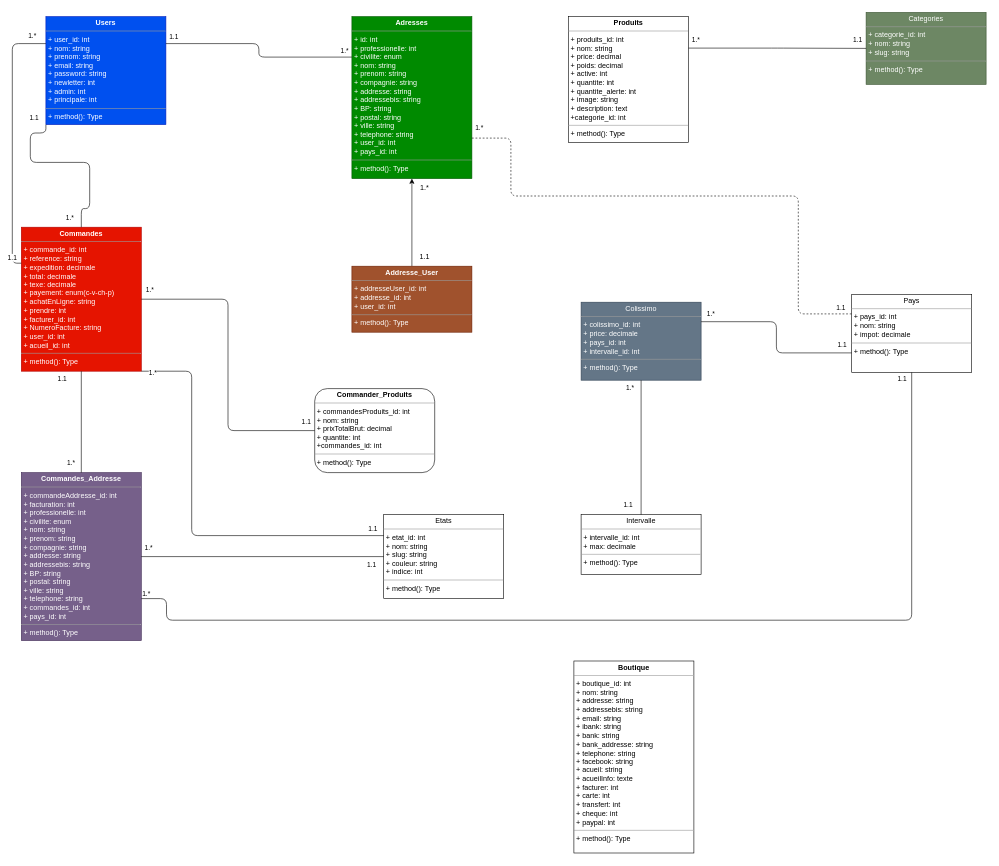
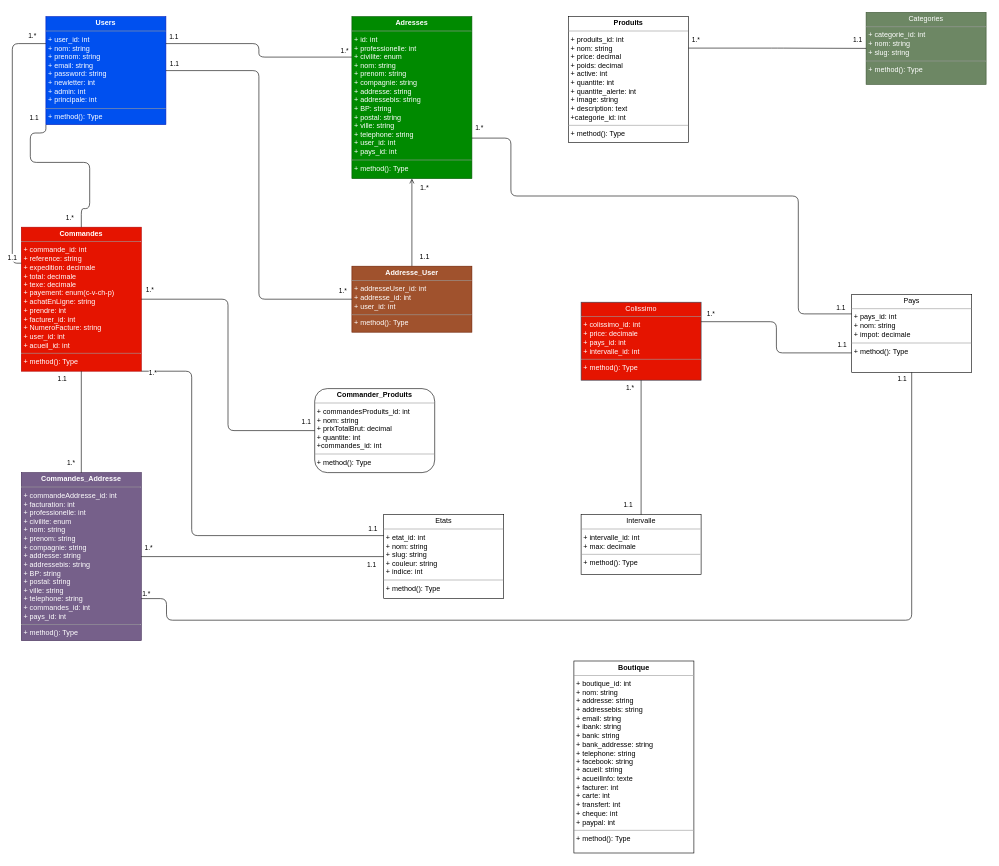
- <mxCell id="12" style="edgeStyle=none;html=1;exitX=0.5;exitY=0;exitDx=0;exitDy=0;entryX=0.5;entryY=1;entryDx=0;entryDy=0;" edge="1" parent="1" source="13" target="4"><mxGeometry relative="1" as="geometry" /></mxCell>
+ <mxCell id="12" style="edgeStyle=none;html=1;exitX=0.5;exitY=0;exitDx=0;exitDy=0;entryX=0.5;entryY=1;entryDx=0;entryDy=0;endArrow=open;" edge="1" parent="1" source="13" target="4"><mxGeometry relative="1" as="geometry" /></mxCell>
+ <mxCell id="22" value="" style="endArrow=none;html=1;edgeStyle=orthogonalEdgeStyle;exitX=1;exitY=0.5;exitDx=0;exitDy=0;entryX=0;entryY=0.5;entryDx=0;entryDy=0;" edge="1" parent="1" source="2" target="13"><mxGeometry relative="1" as="geometry"><mxPoint x="392" y="330" as="sourcePoint" /><mxPoint x="552" y="330" as="targetPoint" /></mxGeometry></mxCell>
+ <mxCell id="23" value="1.1" style="edgeLabel;resizable=0;html=1;align=left;verticalAlign=bottom;" connectable="0" vertex="1" parent="22"><mxGeometry x="-1" relative="1" as="geometry"><mxPoint x="5" y="-3" as="offset" /></mxGeometry></mxCell>
+ <mxCell id="24" value="1.*" style="edgeLabel;resizable=0;html=1;align=right;verticalAlign=bottom;" connectable="0" vertex="1" parent="22"><mxGeometry x="1" relative="1" as="geometry"><mxPoint x="-8" y="-6" as="offset" /></mxGeometry></mxCell>
- <mxCell id="39" value="" style="endArrow=none;html=1;edgeStyle=orthogonalEdgeStyle;exitX=1;exitY=0.75;exitDx=0;exitDy=0;entryX=0;entryY=0.25;entryDx=0;entryDy=0;dashed=1;" edge="1" parent="1" source="4" target="9"><mxGeometry relative="1" as="geometry"><mxPoint x="876" y="396" as="sourcePoint" /><mxPoint x="1036" y="396" as="targetPoint" /><Array as="points"><mxPoint x="851" y="230" /><mxPoint x="851" y="326" /><mxPoint x="1330" y="326" /><mxPoint x="1330" y="523" /></Array></mxGeometry></mxCell>
+ <mxCell id="39" value="" style="endArrow=none;html=1;edgeStyle=orthogonalEdgeStyle;exitX=1;exitY=0.75;exitDx=0;exitDy=0;entryX=0;entryY=0.25;entryDx=0;entryDy=0;" edge="1" parent="1" source="4" target="9"><mxGeometry relative="1" as="geometry"><mxPoint x="876" y="396" as="sourcePoint" /><mxPoint x="1036" y="396" as="targetPoint" /><Array as="points"><mxPoint x="851" y="230" /><mxPoint x="851" y="326" /><mxPoint x="1330" y="326" /><mxPoint x="1330" y="523" /></Array></mxGeometry></mxCell>
- <mxCell id="8" value="&lt;p style=&quot;margin: 0px ; margin-top: 4px ; text-align: center&quot;&gt;Colissimo&lt;/p&gt;&lt;hr size=&quot;1&quot;&gt;&lt;p style=&quot;margin: 0px ; margin-left: 4px&quot;&gt;+ colissimo_id: int&lt;/p&gt;&lt;p style=&quot;margin: 0px ; margin-left: 4px&quot;&gt;+ price: decimale&lt;/p&gt;&lt;p style=&quot;margin: 0px ; margin-left: 4px&quot;&gt;+ pays_id: int&lt;/p&gt;&lt;p style=&quot;margin: 0px ; margin-left: 4px&quot;&gt;+ intervalle_id: int&lt;/p&gt;&lt;hr size=&quot;1&quot;&gt;&lt;p style=&quot;margin: 0px ; margin-left: 4px&quot;&gt;+ method(): Type&lt;/p&gt;" style="verticalAlign=top;align=left;overflow=fill;fontSize=12;fontFamily=Helvetica;html=1;fillColor=#647687;fontColor=#ffffff;strokeColor=#314354;" vertex="1" parent="1"><mxGeometry x="968" y="503" width="200" height="130" as="geometry" /></mxCell>
+ <mxCell id="8" value="&lt;p style=&quot;margin: 0px ; margin-top: 4px ; text-align: center&quot;&gt;Colissimo&lt;/p&gt;&lt;hr size=&quot;1&quot;&gt;&lt;p style=&quot;margin: 0px ; margin-left: 4px&quot;&gt;+ colissimo_id: int&lt;/p&gt;&lt;p style=&quot;margin: 0px ; margin-left: 4px&quot;&gt;+ price: decimale&lt;/p&gt;&lt;p style=&quot;margin: 0px ; margin-left: 4px&quot;&gt;+ pays_id: int&lt;/p&gt;&lt;p style=&quot;margin: 0px ; margin-left: 4px&quot;&gt;+ intervalle_id: int&lt;/p&gt;&lt;hr size=&quot;1&quot;&gt;&lt;p style=&quot;margin: 0px ; margin-left: 4px&quot;&gt;+ method(): Type&lt;/p&gt;" style="verticalAlign=top;align=left;overflow=fill;fontSize=12;fontFamily=Helvetica;html=1;fillColor=#e51400;fontColor=#ffffff;strokeColor=#314354;" vertex="1" parent="1"><mxGeometry x="968" y="503" width="200" height="130" as="geometry" /></mxCell>
